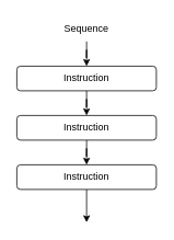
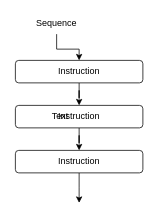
- <mxCell id="10" value="Sequence" style="text;html=1;strokeColor=none;fillColor=none;align=center;verticalAlign=middle;whiteSpace=wrap;rounded=0;" vertex="1" parent="1"><mxGeometry x="75" y="20" width="60" height="30" as="geometry" /></mxCell>
+ <mxCell id="10" value="Sequence" style="text;html=1;strokeColor=none;fillColor=none;align=center;verticalAlign=middle;whiteSpace=wrap;rounded=0;" vertex="1" parent="1"><mxGeometry x="45" y="15" width="60" height="30" as="geometry" /></mxCell>
+ <mxCell id="8" value="Text" style="text;html=1;strokeColor=none;fillColor=none;align=center;verticalAlign=middle;whiteSpace=wrap;rounded=0;" vertex="1" parent="1"><mxGeometry x="50" y="140" width="60" height="30" as="geometry" /></mxCell>
